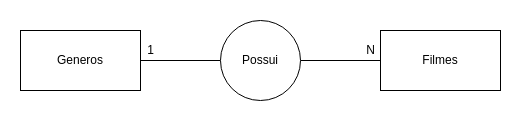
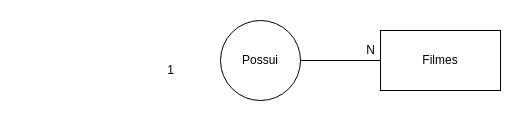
- <mxCell id="7" value="&lt;div&gt;1&lt;/div&gt;" style="text;html=1;align=center;verticalAlign=middle;resizable=0;points=[];autosize=1;" vertex="1" parent="1"><mxGeometry x="140" y="40" width="20" height="20" as="geometry" /></mxCell>
+ <mxCell id="7" value="&lt;div&gt;1&lt;/div&gt;" style="text;html=1;align=center;verticalAlign=middle;resizable=0;points=[];autosize=1;" vertex="1" parent="1"><mxGeometry x="160" y="60" width="20" height="20" as="geometry" /></mxCell>
- <mxCell id="3" value="Generos" style="rounded=0;whiteSpace=wrap;html=1;" vertex="1" parent="1"><mxGeometry x="20" y="30" width="120" height="60" as="geometry" /></mxCell>
- <mxCell id="2" style="edgeStyle=orthogonalEdgeStyle;rounded=0;orthogonalLoop=1;jettySize=auto;html=1;endArrow=none;endFill=0;" edge="1" parent="1" source="3" target="6"><mxGeometry relative="1" as="geometry" /></mxCell>
